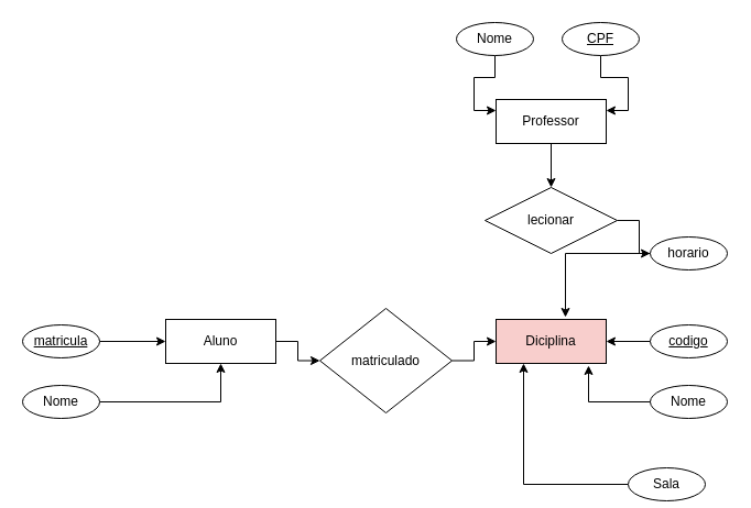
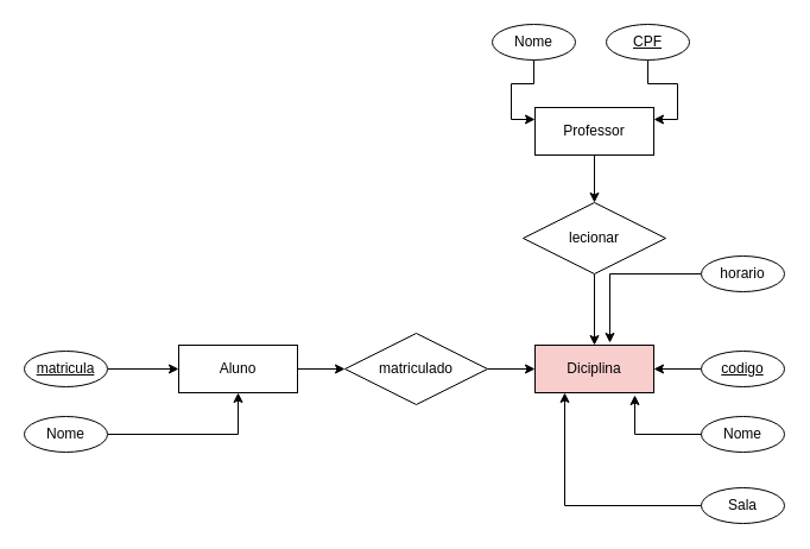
- <mxCell id="25" style="edgeStyle=orthogonalEdgeStyle;rounded=0;orthogonalLoop=1;jettySize=auto;html=1;" edge="1" parent="1" source="26" target="15"><mxGeometry relative="1" as="geometry" /></mxCell>
+ <mxCell id="25" style="edgeStyle=orthogonalEdgeStyle;rounded=0;orthogonalLoop=1;jettySize=auto;html=1;entryX=0.5;entryY=0;entryDx=0;entryDy=0;" edge="1" parent="1" source="26" target="8"><mxGeometry relative="1" as="geometry" /></mxCell>
- <mxCell id="10" value="matriculado" style="shape=rhombus;perimeter=rhombusPerimeter;whiteSpace=wrap;html=1;align=center;" vertex="1" parent="1"><mxGeometry x="290" y="280" width="120" height="95" as="geometry" /></mxCell>
+ <mxCell id="10" value="matriculado" style="shape=rhombus;perimeter=rhombusPerimeter;whiteSpace=wrap;html=1;align=center;" vertex="1" parent="1"><mxGeometry x="290" y="280" width="120" height="60" as="geometry" /></mxCell>
- <mxCell id="17" value="Sala" style="ellipse;whiteSpace=wrap;html=1;align=center;" vertex="1" parent="1"><mxGeometry x="570" y="425" width="70" height="30" as="geometry" /></mxCell>
+ <mxCell id="17" value="Sala" style="ellipse;whiteSpace=wrap;html=1;align=center;" vertex="1" parent="1"><mxGeometry x="590" y="410" width="70" height="30" as="geometry" /></mxCell>
